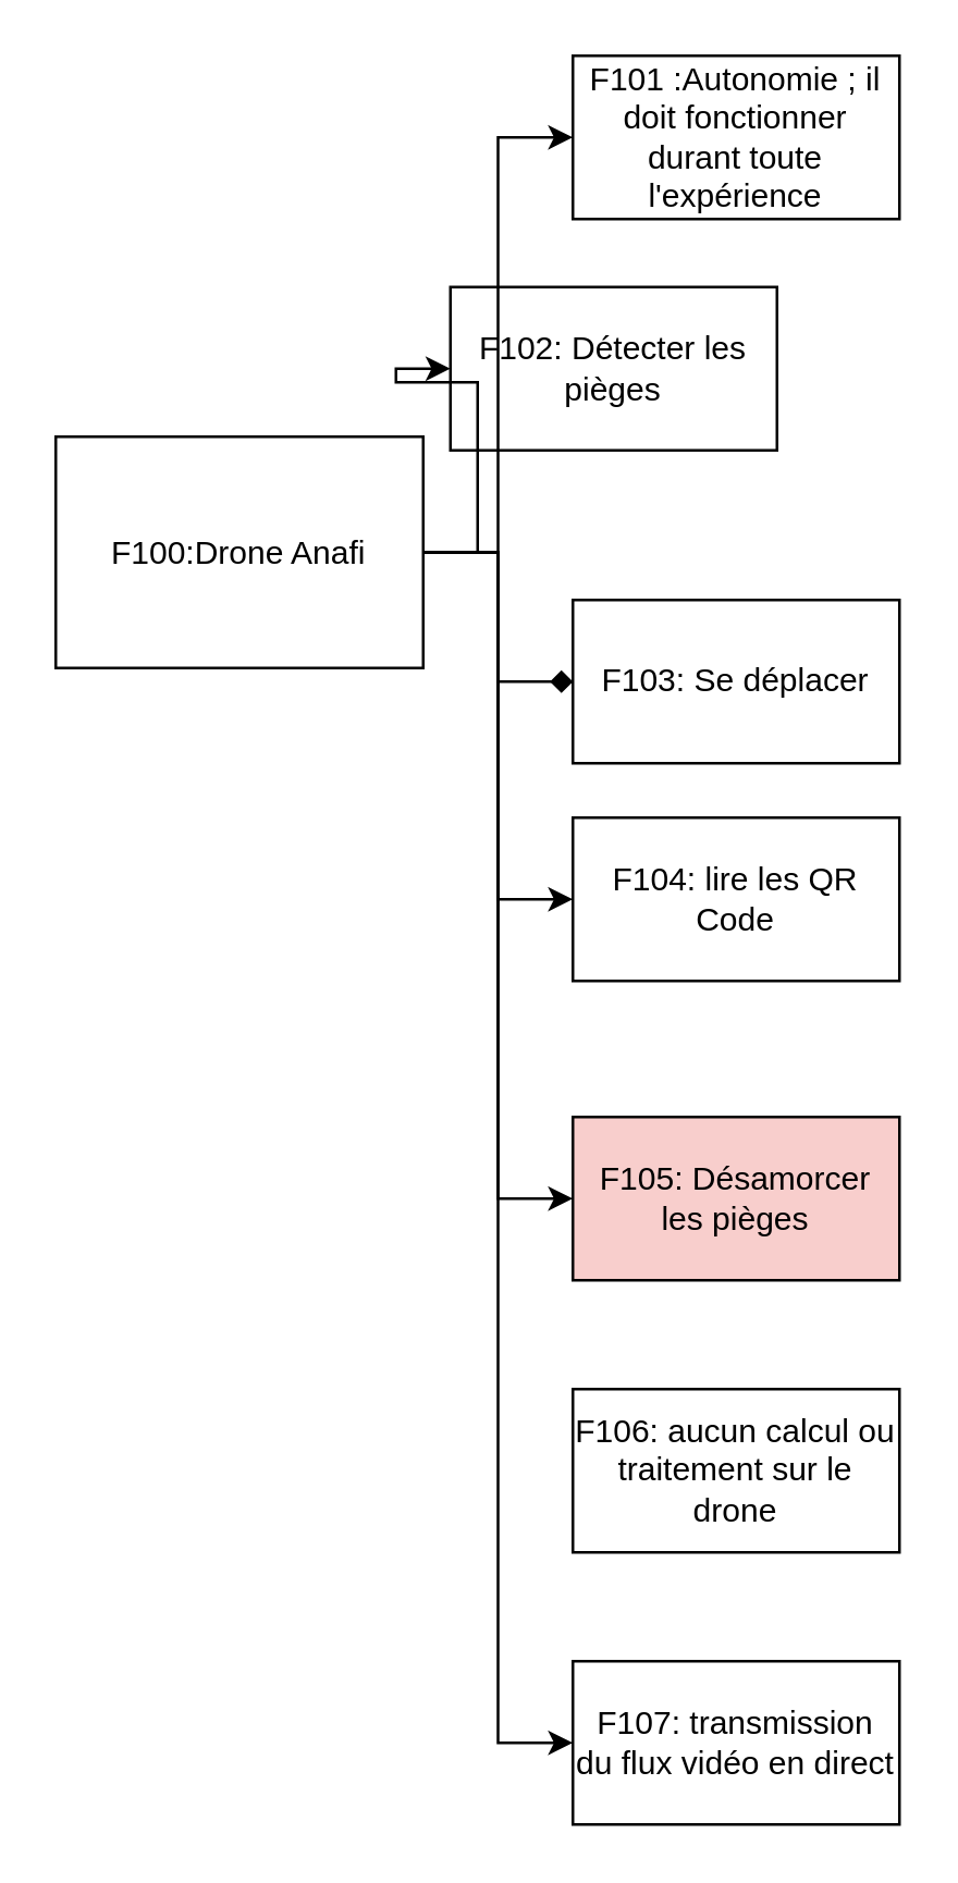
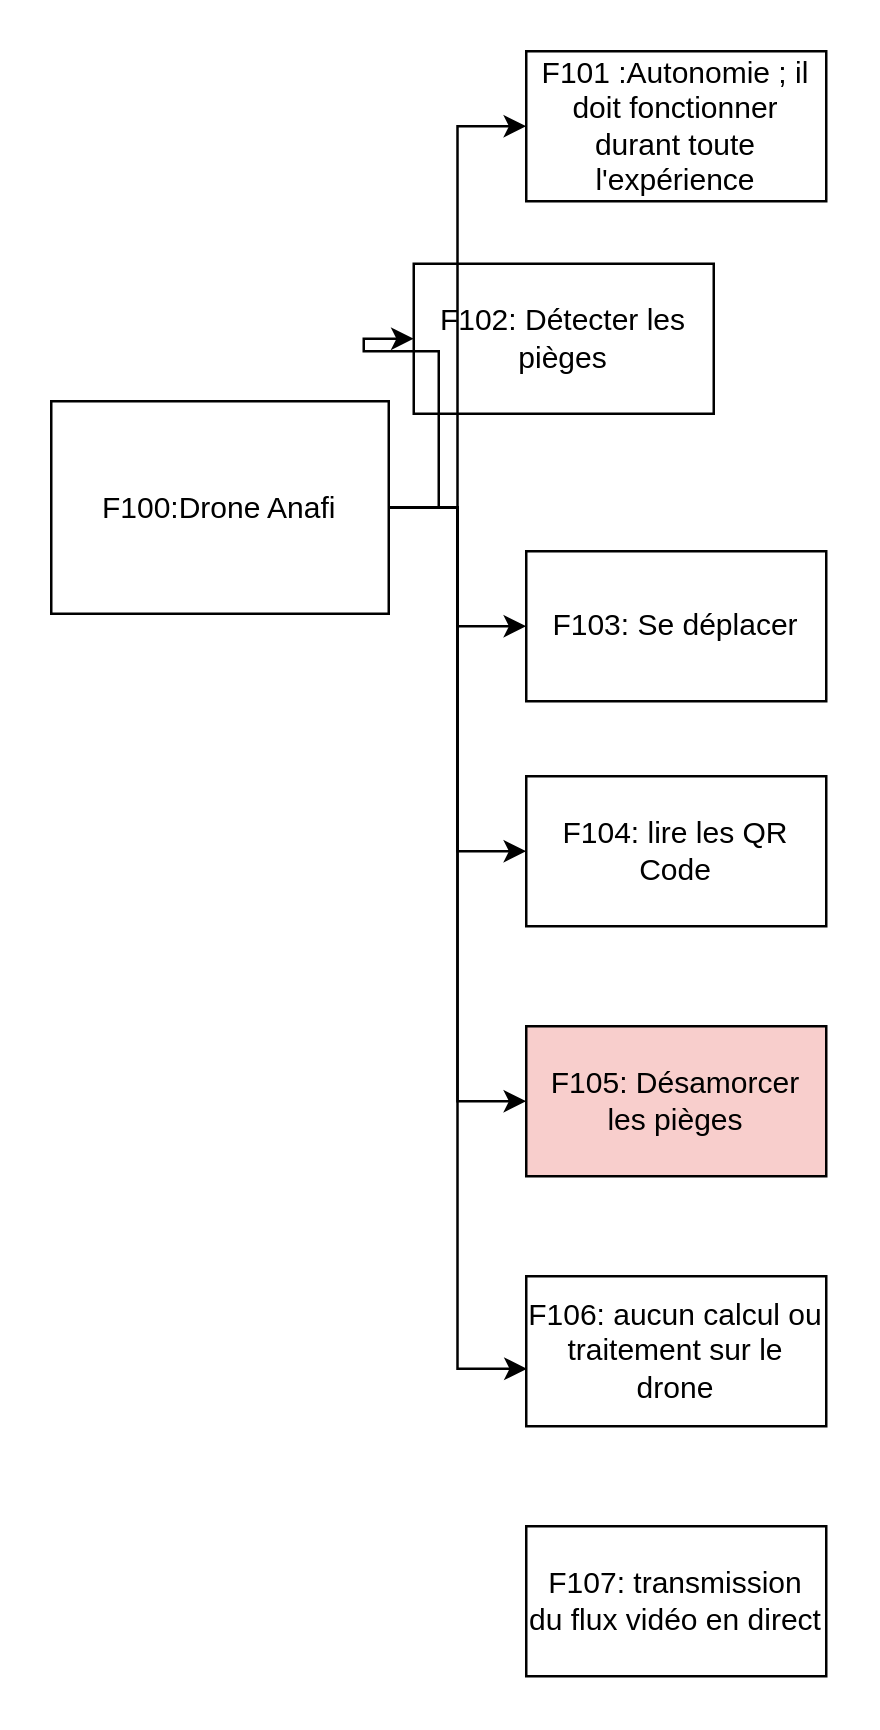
- <mxCell id="7" style="edgeStyle=orthogonalEdgeStyle;rounded=0;orthogonalLoop=1;jettySize=auto;html=1;exitX=1;exitY=0.5;exitDx=0;exitDy=0;entryX=0;entryY=0.5;entryDx=0;entryDy=0;endArrow=diamond;" parent="1" source="13" target="3" edge="1"><mxGeometry relative="1" as="geometry" /></mxCell>
+ <mxCell id="7" style="edgeStyle=orthogonalEdgeStyle;rounded=0;orthogonalLoop=1;jettySize=auto;html=1;exitX=1;exitY=0.5;exitDx=0;exitDy=0;entryX=0;entryY=0.5;entryDx=0;entryDy=0;" parent="1" source="13" target="3" edge="1"><mxGeometry relative="1" as="geometry" /></mxCell>
- <mxCell id="14" value="&lt;font color=&quot;#000000&quot;&gt;F104: lire les QR Code&lt;/font&gt;" style="rounded=0;whiteSpace=wrap;html=1;labelBackgroundColor=none;fontColor=#0000FF;strokeColor=#000000;fillColor=default;" parent="1" vertex="1"><mxGeometry x="210" y="300" width="120" height="60" as="geometry" /></mxCell>
+ <mxCell id="14" value="&lt;font color=&quot;#000000&quot;&gt;F104: lire les QR Code&lt;/font&gt;" style="rounded=0;whiteSpace=wrap;html=1;labelBackgroundColor=none;fontColor=#0000FF;strokeColor=#000000;fillColor=default;" parent="1" vertex="1"><mxGeometry x="210" y="310" width="120" height="60" as="geometry" /></mxCell>
+ <mxCell id="9" style="edgeStyle=orthogonalEdgeStyle;rounded=0;orthogonalLoop=1;jettySize=auto;html=1;entryX=0.002;entryY=0.617;entryDx=0;entryDy=0;entryPerimeter=0;" parent="1" source="13" target="5" edge="1"><mxGeometry relative="1" as="geometry" /></mxCell>
- <mxCell id="12" style="edgeStyle=orthogonalEdgeStyle;rounded=0;orthogonalLoop=1;jettySize=auto;html=1;exitX=1;exitY=0.5;exitDx=0;exitDy=0;entryX=0;entryY=0.5;entryDx=0;entryDy=0;" parent="1" source="13" target="16" edge="1"><mxGeometry relative="1" as="geometry" /></mxCell>
